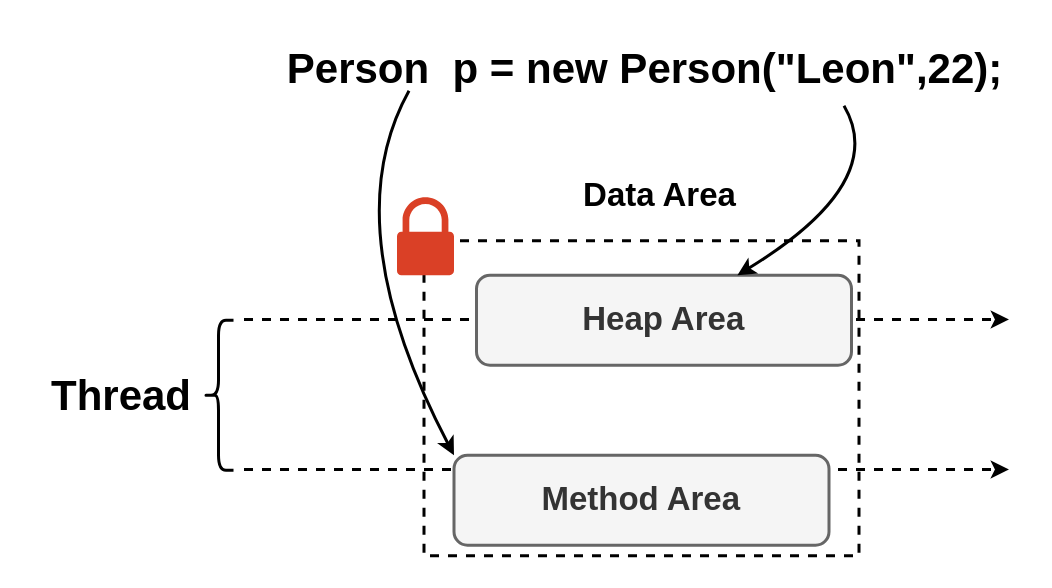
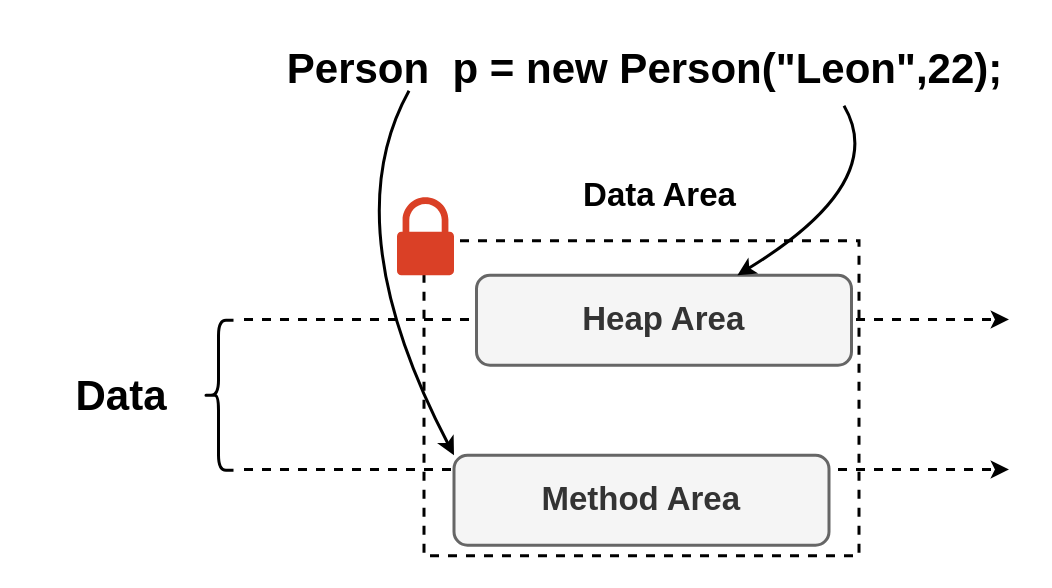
- <mxCell id="12" value="&lt;b&gt;Thread&lt;/b&gt;" style="text;html=1;align=center;verticalAlign=middle;resizable=0;points=[];autosize=1;strokeColor=none;fillColor=none;fontSize=28;" vertex="1" parent="1"><mxGeometry x="20" y="238" width="120" height="50" as="geometry" /></mxCell>
+ <mxCell id="12" value="&lt;b&gt;Data&lt;/b&gt;" style="text;html=1;align=center;verticalAlign=middle;resizable=0;points=[];autosize=1;strokeColor=none;fillColor=none;fontSize=28;" vertex="1" parent="1"><mxGeometry x="20" y="238" width="120" height="50" as="geometry" /></mxCell>
